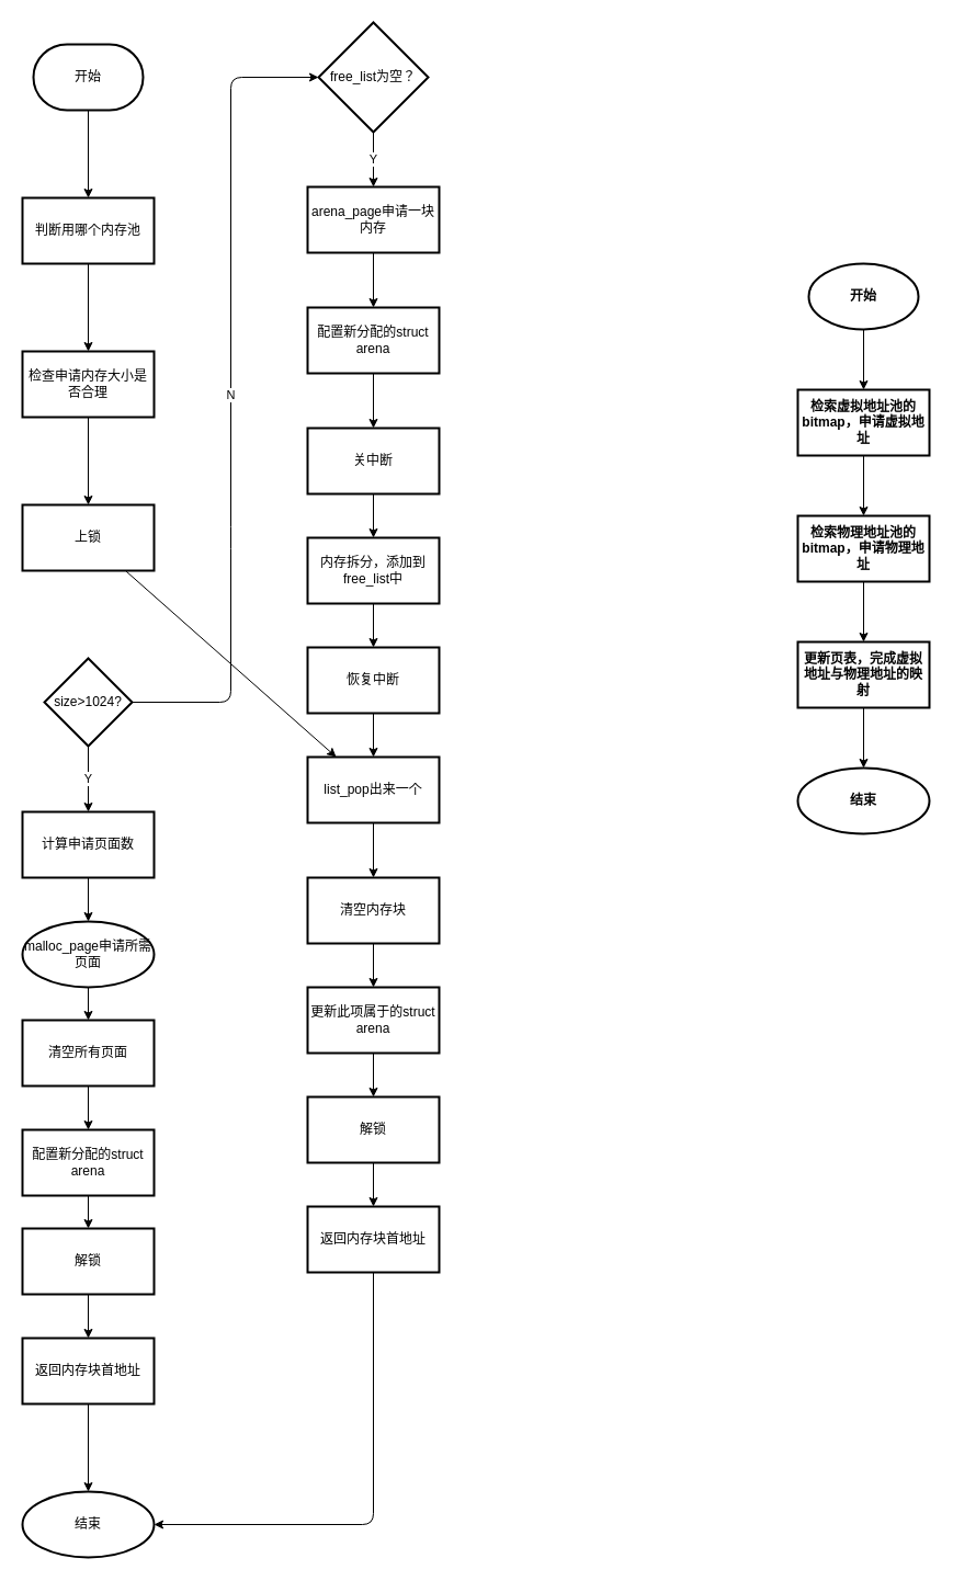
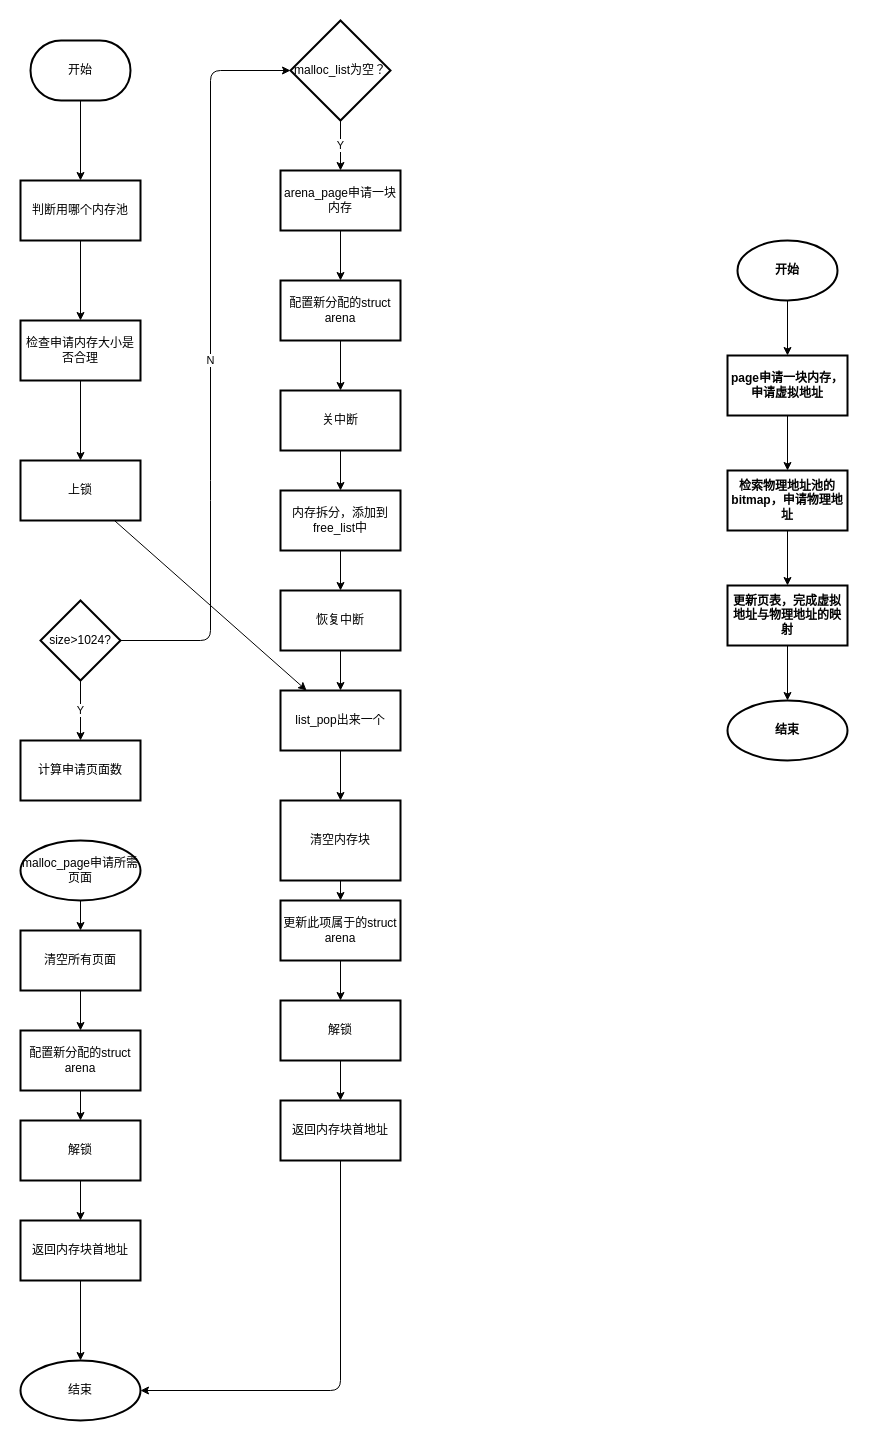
- <mxCell id="12" value="free_list为空？" style="strokeWidth=2;html=1;shape=mxgraph.flowchart.decision;whiteSpace=wrap;" parent="1" vertex="1"><mxGeometry x="290" y="20" width="100" height="100" as="geometry" /></mxCell>
+ <mxCell id="12" value="malloc_list为空？" style="strokeWidth=2;html=1;shape=mxgraph.flowchart.decision;whiteSpace=wrap;" parent="1" vertex="1"><mxGeometry x="290" y="20" width="100" height="100" as="geometry" /></mxCell>
- <mxCell id="51" value="检索虚拟地址池的bitmap，申请虚拟地址" style="whiteSpace=wrap;html=1;strokeWidth=2;fontStyle=1" vertex="1" parent="1"><mxGeometry x="727" y="355" width="120" height="60" as="geometry" /></mxCell>
+ <mxCell id="51" value="page申请一块内存，申请虚拟地址" style="whiteSpace=wrap;html=1;strokeWidth=2;fontStyle=1" vertex="1" parent="1"><mxGeometry x="727" y="355" width="120" height="60" as="geometry" /></mxCell>
- <mxCell id="33" value="" style="edgeStyle=none;html=1;" parent="1" source="34" target="36" edge="1"><mxGeometry relative="1" as="geometry" /></mxCell>
- <mxCell id="38" value="清空内存块" style="whiteSpace=wrap;html=1;strokeWidth=2;" parent="1" vertex="1"><mxGeometry x="280" y="800" width="120" height="60" as="geometry" /></mxCell>
+ <mxCell id="38" value="清空内存块" style="whiteSpace=wrap;html=1;strokeWidth=2;" parent="1" vertex="1"><mxGeometry x="280" y="800" width="120" height="80" as="geometry" /></mxCell>
